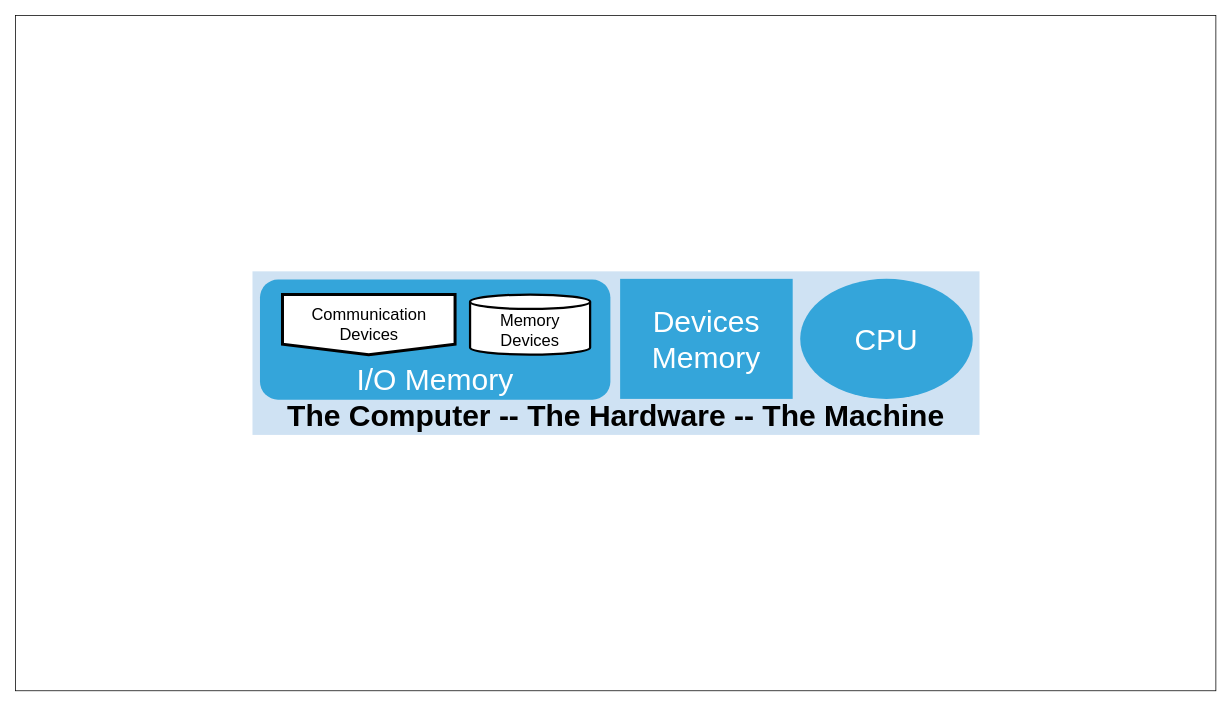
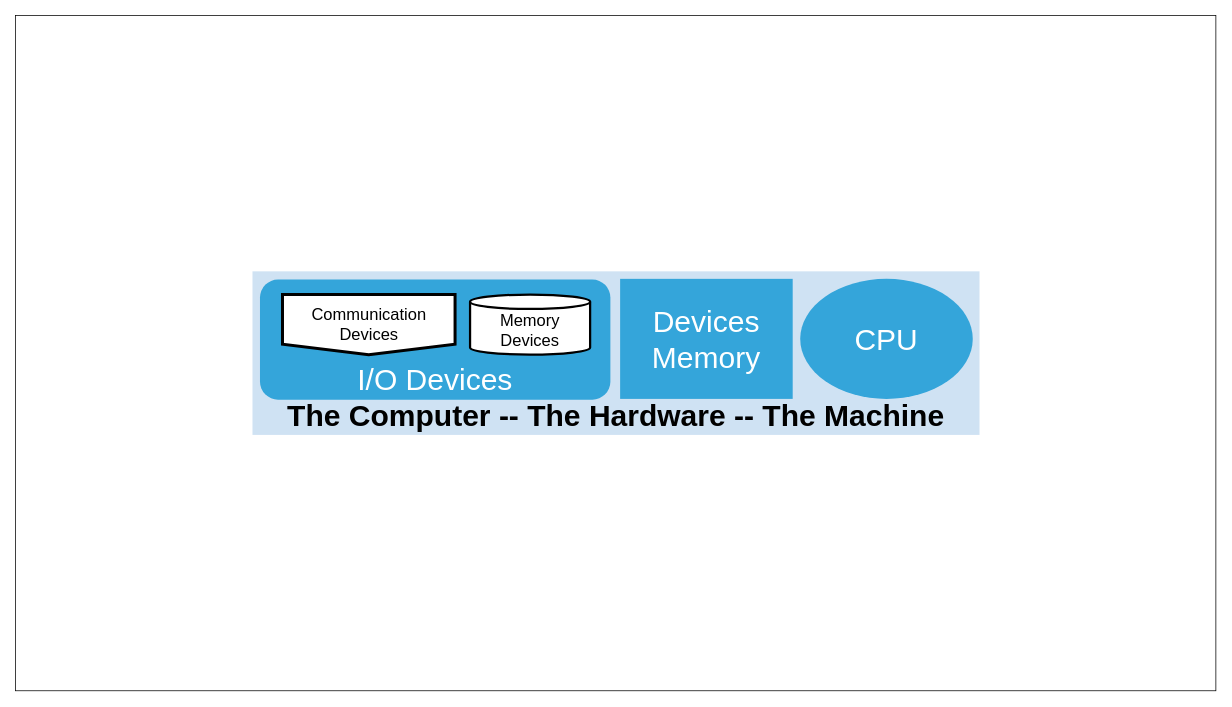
- <mxCell id="10" value="I/O Memory" style="rounded=1;whiteSpace=wrap;html=1;fillColor=#34A5DA;strokeColor=none;fontColor=#FFFFFF;verticalAlign=bottom;fontSize=40;" parent="9" vertex="1"><mxGeometry width="467" height="160" as="geometry" /></mxCell>
+ <mxCell id="10" value="I/O Devices" style="rounded=1;whiteSpace=wrap;html=1;fillColor=#34A5DA;strokeColor=none;fontColor=#FFFFFF;verticalAlign=bottom;fontSize=40;" parent="9" vertex="1"><mxGeometry width="467" height="160" as="geometry" /></mxCell>
